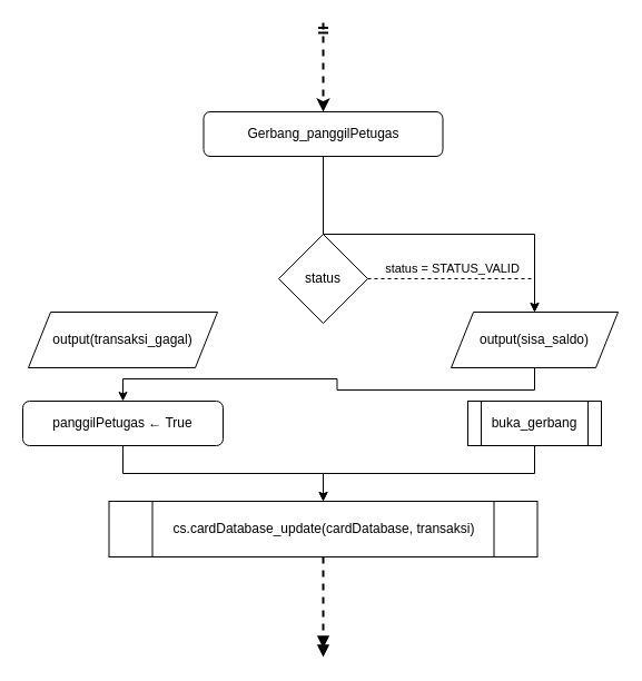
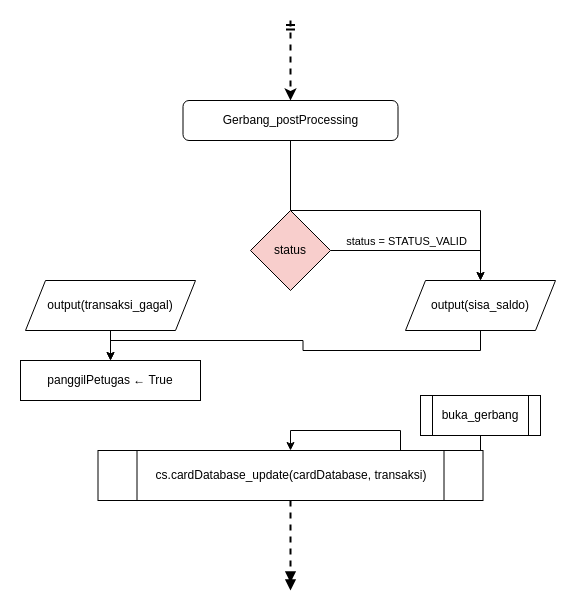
- <mxCell id="3" value="Gerbang_panggilPetugas" style="rounded=1;whiteSpace=wrap;html=1;" parent="1" vertex="1"><mxGeometry x="182.5" y="100" width="215" height="40" as="geometry" /></mxCell>
+ <mxCell id="3" value="Gerbang_postProcessing" style="rounded=1;whiteSpace=wrap;html=1;" parent="1" vertex="1"><mxGeometry x="182.5" y="100" width="215" height="40" as="geometry" /></mxCell>
- <mxCell id="6" value="status" style="rhombus;whiteSpace=wrap;html=1;" parent="1" vertex="1"><mxGeometry x="250" y="210" width="80" height="80" as="geometry" /></mxCell>
+ <mxCell id="6" value="status" style="rhombus;whiteSpace=wrap;html=1;fillColor=#f8cecc;" parent="1" vertex="1"><mxGeometry x="250" y="210" width="80" height="80" as="geometry" /></mxCell>
- <mxCell id="4" style="edgeStyle=orthogonalEdgeStyle;rounded=0;orthogonalLoop=1;jettySize=auto;html=1;exitX=1;exitY=0.5;exitDx=0;exitDy=0;entryX=0.5;entryY=0;entryDx=0;entryDy=0;dashed=1;" parent="1" source="6" target="16" edge="1"><mxGeometry relative="1" as="geometry" /></mxCell>
+ <mxCell id="4" style="edgeStyle=orthogonalEdgeStyle;rounded=0;orthogonalLoop=1;jettySize=auto;html=1;exitX=1;exitY=0.5;exitDx=0;exitDy=0;entryX=0.5;entryY=0;entryDx=0;entryDy=0;" parent="1" source="6" target="16" edge="1"><mxGeometry relative="1" as="geometry" /></mxCell>
+ <mxCell id="13" style="edgeStyle=orthogonalEdgeStyle;rounded=0;orthogonalLoop=1;jettySize=auto;html=1;exitX=0.5;exitY=1;exitDx=0;exitDy=0;entryX=0.5;entryY=0;entryDx=0;entryDy=0;" parent="1" source="14" target="10" edge="1"><mxGeometry relative="1" as="geometry" /></mxCell>
- <mxCell id="10" value="panggilPetugas&amp;nbsp;← True" style="whiteSpace=wrap;html=1;rounded=1;" parent="1" vertex="1"><mxGeometry x="20" y="360" width="180" height="40" as="geometry" /></mxCell>
+ <mxCell id="10" value="panggilPetugas&amp;nbsp;← True" style="rounded=0;whiteSpace=wrap;html=1;" parent="1" vertex="1"><mxGeometry x="20" y="360" width="180" height="40" as="geometry" /></mxCell>
- <mxCell id="8" value="buka_gerbang" style="shape=process;whiteSpace=wrap;html=1;backgroundOutline=1;" parent="1" vertex="1"><mxGeometry x="420" y="360" width="120" height="40" as="geometry" /></mxCell>
+ <mxCell id="8" value="buka_gerbang" style="shape=process;whiteSpace=wrap;html=1;backgroundOutline=1;" parent="1" vertex="1"><mxGeometry x="420" y="395" width="120" height="40" as="geometry" /></mxCell>
- <mxCell id="9" style="edgeStyle=orthogonalEdgeStyle;rounded=0;orthogonalLoop=1;jettySize=auto;html=1;exitX=0.5;exitY=1;exitDx=0;exitDy=0;entryX=0.5;entryY=0;entryDx=0;entryDy=0;" parent="1" source="10" target="11" edge="1"><mxGeometry relative="1" as="geometry" /></mxCell>
